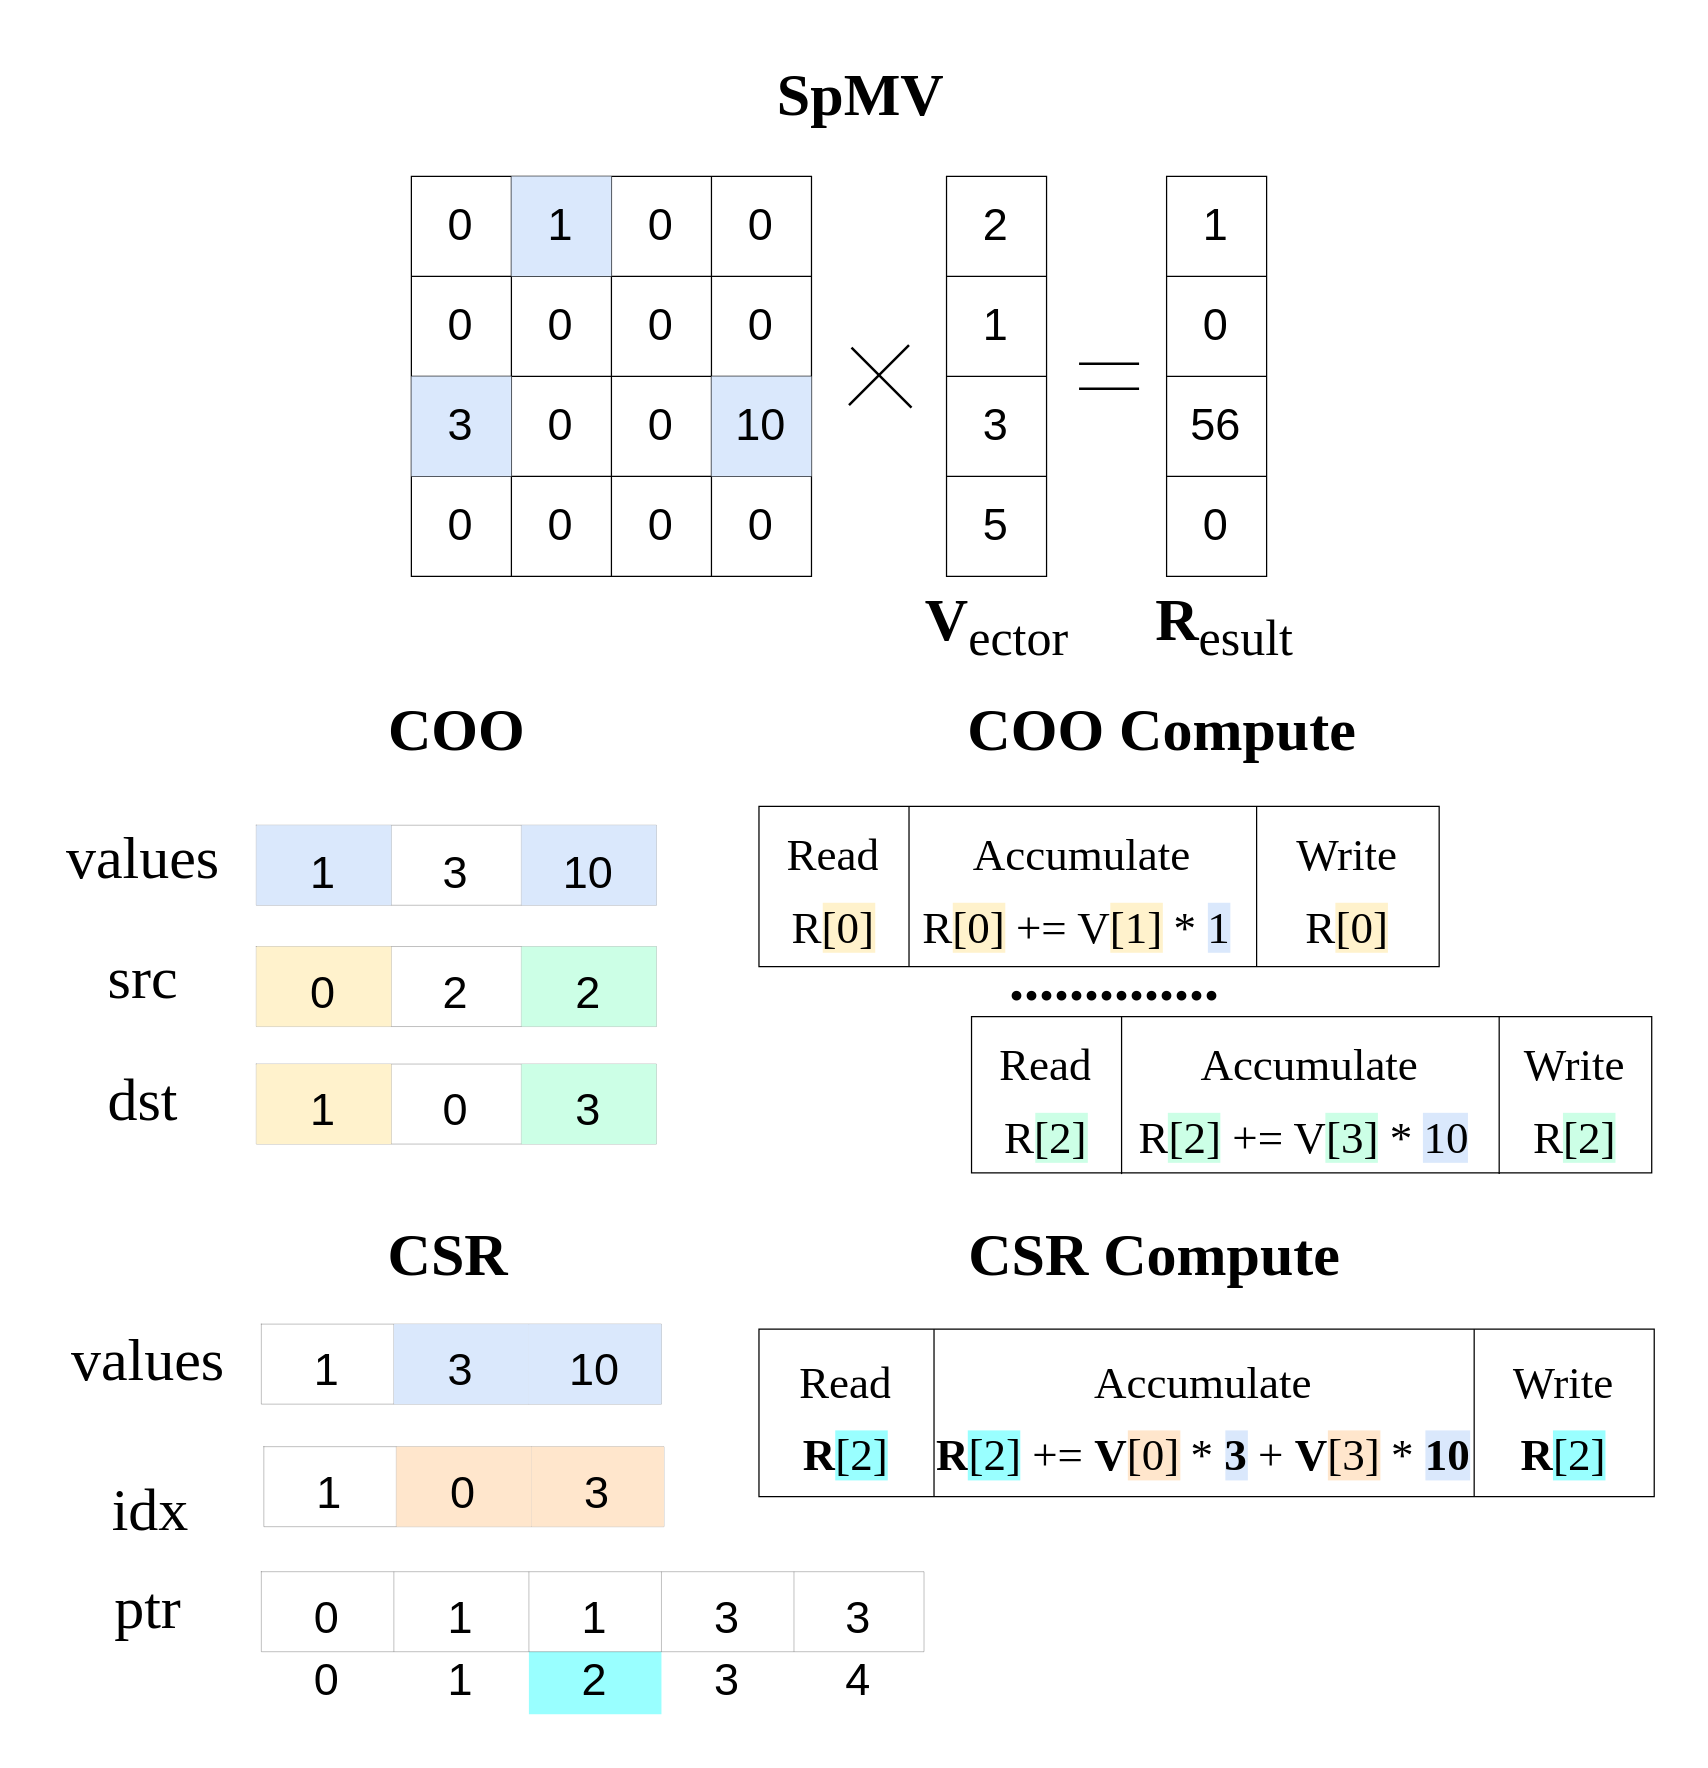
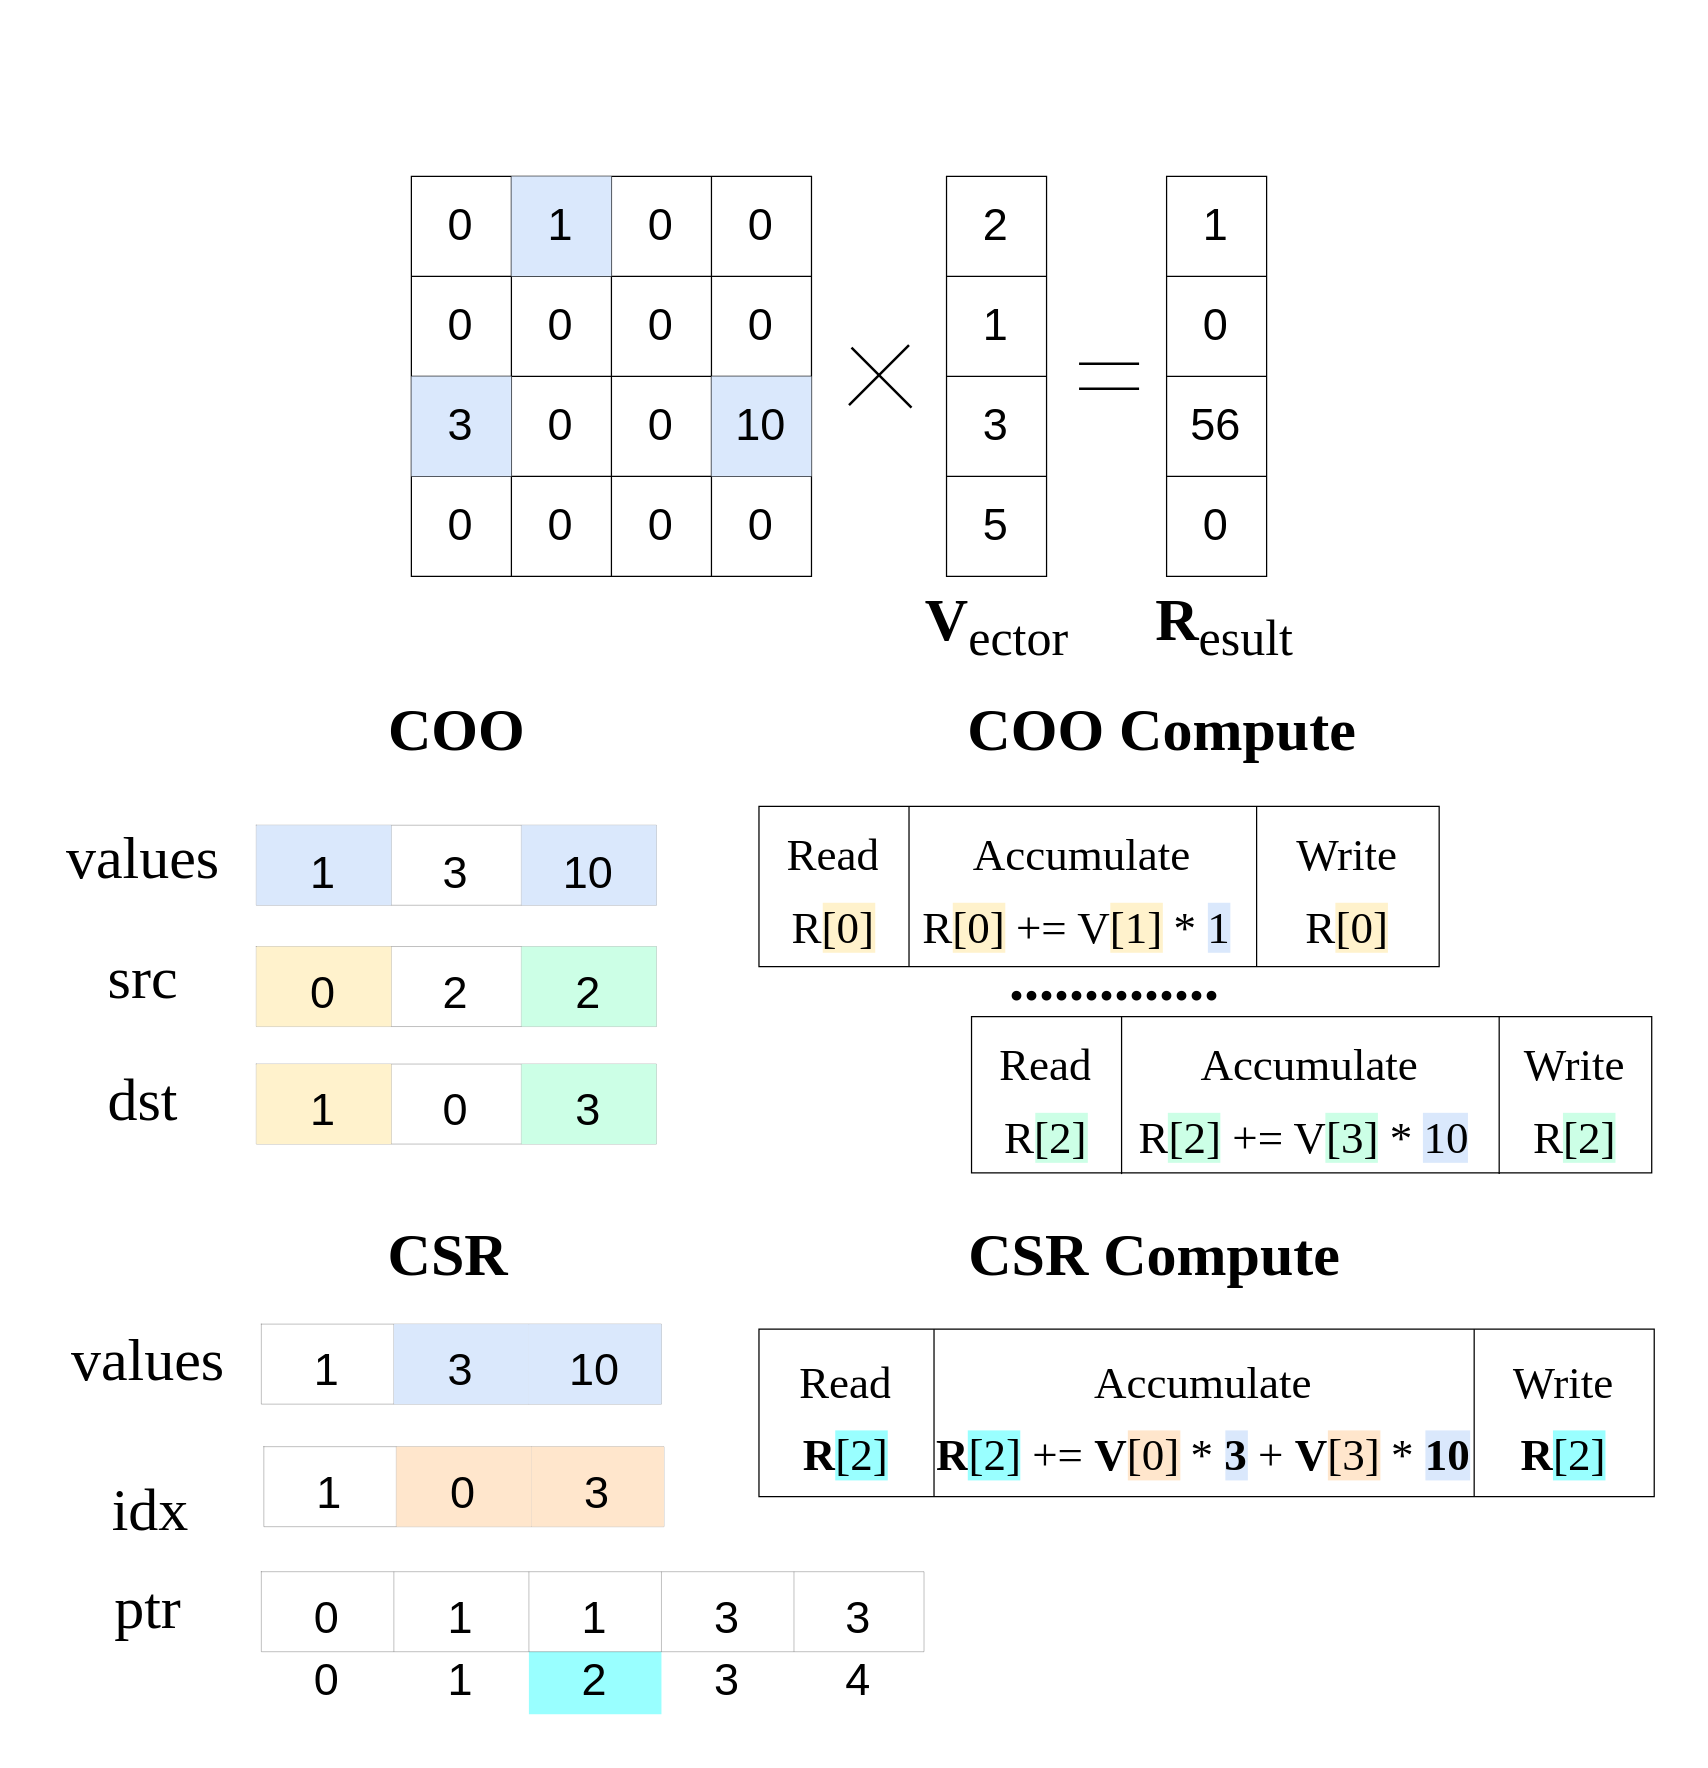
- <mxCell id="80" value="&lt;h3&gt;&lt;span style=&quot;font-size: 24px;&quot;&gt;&lt;font data-font-src=&quot;https://fonts.googleapis.com/css?family=Linux+Libertine&quot; face=&quot;Linux Libertine&quot;&gt;SpMV&lt;/font&gt;&lt;/span&gt;&lt;/h3&gt;" style="text;html=1;strokeColor=none;fillColor=none;align=center;verticalAlign=middle;whiteSpace=wrap;rounded=0;fontSize=18;" parent="1" vertex="1"><mxGeometry x="240" y="20" width="208" height="35" as="geometry" /></mxCell>
